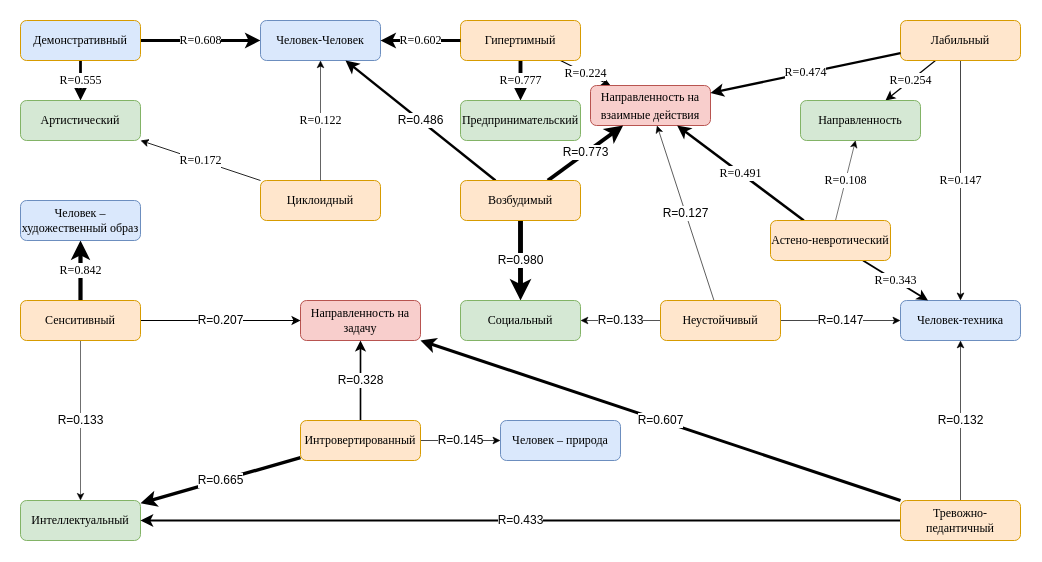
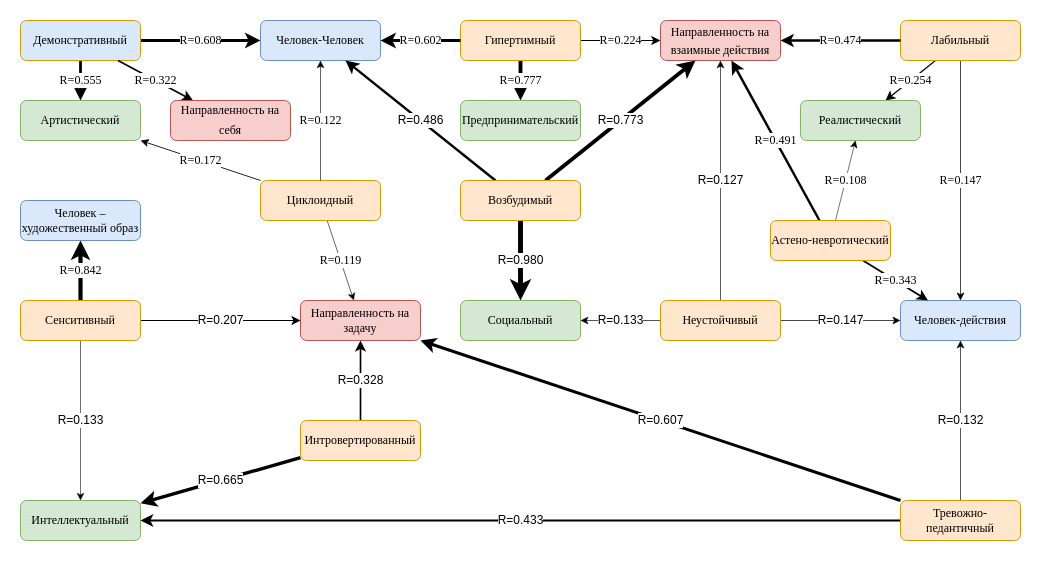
+ <mxCell id="7" value="R=0.322" style="endArrow=classic;html=1;rounded=0;strokeWidth=1.61;fontFamily=Times New Roman;fontSize=12;strokeColor=default;" parent="1" source="4" target="8" edge="1"><mxGeometry width="50" height="50" relative="1" as="geometry"><mxPoint x="370" y="320" as="sourcePoint" /><mxPoint x="260" y="140" as="targetPoint" /></mxGeometry></mxCell>
- <mxCell id="14" value="&lt;span style=&quot;text-align: start; line-height: 19.973px;&quot;&gt;Н&lt;/span&gt;&lt;span style=&quot;text-align: start; background-color: transparent;&quot;&gt;аправленность на взаимные действия&lt;/span&gt;&lt;div&gt;&lt;span style=&quot;text-align: start;&quot;&gt;&lt;/span&gt;&lt;/div&gt;" style="rounded=1;whiteSpace=wrap;html=1;fillColor=#f8cecc;strokeColor=#b85450;fontFamily=Times New Roman;fontSize=12;" parent="1" vertex="1"><mxGeometry x="590" y="85" width="120" height="40" as="geometry" /></mxCell>
+ <mxCell id="14" value="&lt;span style=&quot;text-align: start; line-height: 19.973px;&quot;&gt;Н&lt;/span&gt;&lt;span style=&quot;text-align: start; background-color: transparent;&quot;&gt;аправленность на взаимные действия&lt;/span&gt;&lt;div&gt;&lt;span style=&quot;text-align: start;&quot;&gt;&lt;/span&gt;&lt;/div&gt;" style="rounded=1;whiteSpace=wrap;html=1;fillColor=#f8cecc;strokeColor=#b85450;fontFamily=Times New Roman;fontSize=12;" parent="1" vertex="1"><mxGeometry x="660" width="120" height="40" as="geometry" y="20" /></mxCell>
+ <mxCell id="8" value="&lt;span style=&quot;text-align: start; line-height: 19.973px;&quot;&gt;&lt;font&gt;Направленность на себя&lt;/font&gt;&lt;/span&gt;&lt;span style=&quot;text-align: start;&quot;&gt;&lt;/span&gt;" style="rounded=1;whiteSpace=wrap;html=1;fillColor=#f8cecc;strokeColor=#b85450;fontFamily=Times New Roman;fontSize=12;" parent="1" vertex="1"><mxGeometry x="170" y="100" width="120" height="40" as="geometry" /></mxCell>
- <mxCell id="24" value="&lt;span&gt;Направленность&lt;/span&gt;" style="rounded=1;whiteSpace=wrap;html=1;fillColor=#d5e8d4;strokeColor=#82b366;fontSize=12;fontFamily=Times New Roman;" parent="1" vertex="1"><mxGeometry x="800" y="100" width="120" height="40" as="geometry" /></mxCell>
+ <mxCell id="24" value="&lt;span&gt;Реалистический&lt;/span&gt;" style="rounded=1;whiteSpace=wrap;html=1;fillColor=#d5e8d4;strokeColor=#82b366;fontSize=12;fontFamily=Times New Roman;" parent="1" vertex="1"><mxGeometry x="800" y="100" width="120" height="40" as="geometry" /></mxCell>
+ <mxCell id="16" value="R=0.119" style="rounded=0;orthogonalLoop=1;jettySize=auto;html=1;strokeColor=default;strokeWidth=0.595;fontSize=12;fontFamily=Times New Roman;" parent="1" source="17" target="19" edge="1"><mxGeometry relative="1" as="geometry" /></mxCell>
- <mxCell id="23" value="&lt;span&gt;Человек-техника&lt;/span&gt;" style="rounded=1;whiteSpace=wrap;html=1;fillColor=#dae8fc;strokeColor=#6c8ebf;fontSize=12;fontFamily=Times New Roman;" parent="1" vertex="1"><mxGeometry x="900" y="300" width="120" height="40" as="geometry" /></mxCell>
+ <mxCell id="23" value="&lt;span&gt;Человек-действия&lt;/span&gt;" style="rounded=1;whiteSpace=wrap;html=1;fillColor=#dae8fc;strokeColor=#6c8ebf;fontSize=12;fontFamily=Times New Roman;" parent="1" vertex="1"><mxGeometry x="900" y="300" width="120" height="40" as="geometry" /></mxCell>
- <mxCell id="39" value="R=0.145" style="rounded=0;orthogonalLoop=1;jettySize=auto;html=1;fontSize=12;strokeWidth=0.725;" parent="1" source="42" target="43" edge="1"><mxGeometry relative="1" as="geometry" /></mxCell>
- <mxCell id="43" value="&lt;br&gt;&lt;span style=&quot;font-family: &amp;quot;Times New Roman&amp;quot;;&quot;&gt;Человек – природа&lt;/span&gt;&lt;div&gt;&lt;br&gt;&lt;/div&gt;" style="rounded=1;whiteSpace=wrap;html=1;fillColor=#dae8fc;strokeColor=#6c8ebf;fontSize=12;" parent="1" vertex="1"><mxGeometry x="500" y="420" width="120" height="40" as="geometry" /></mxCell>
